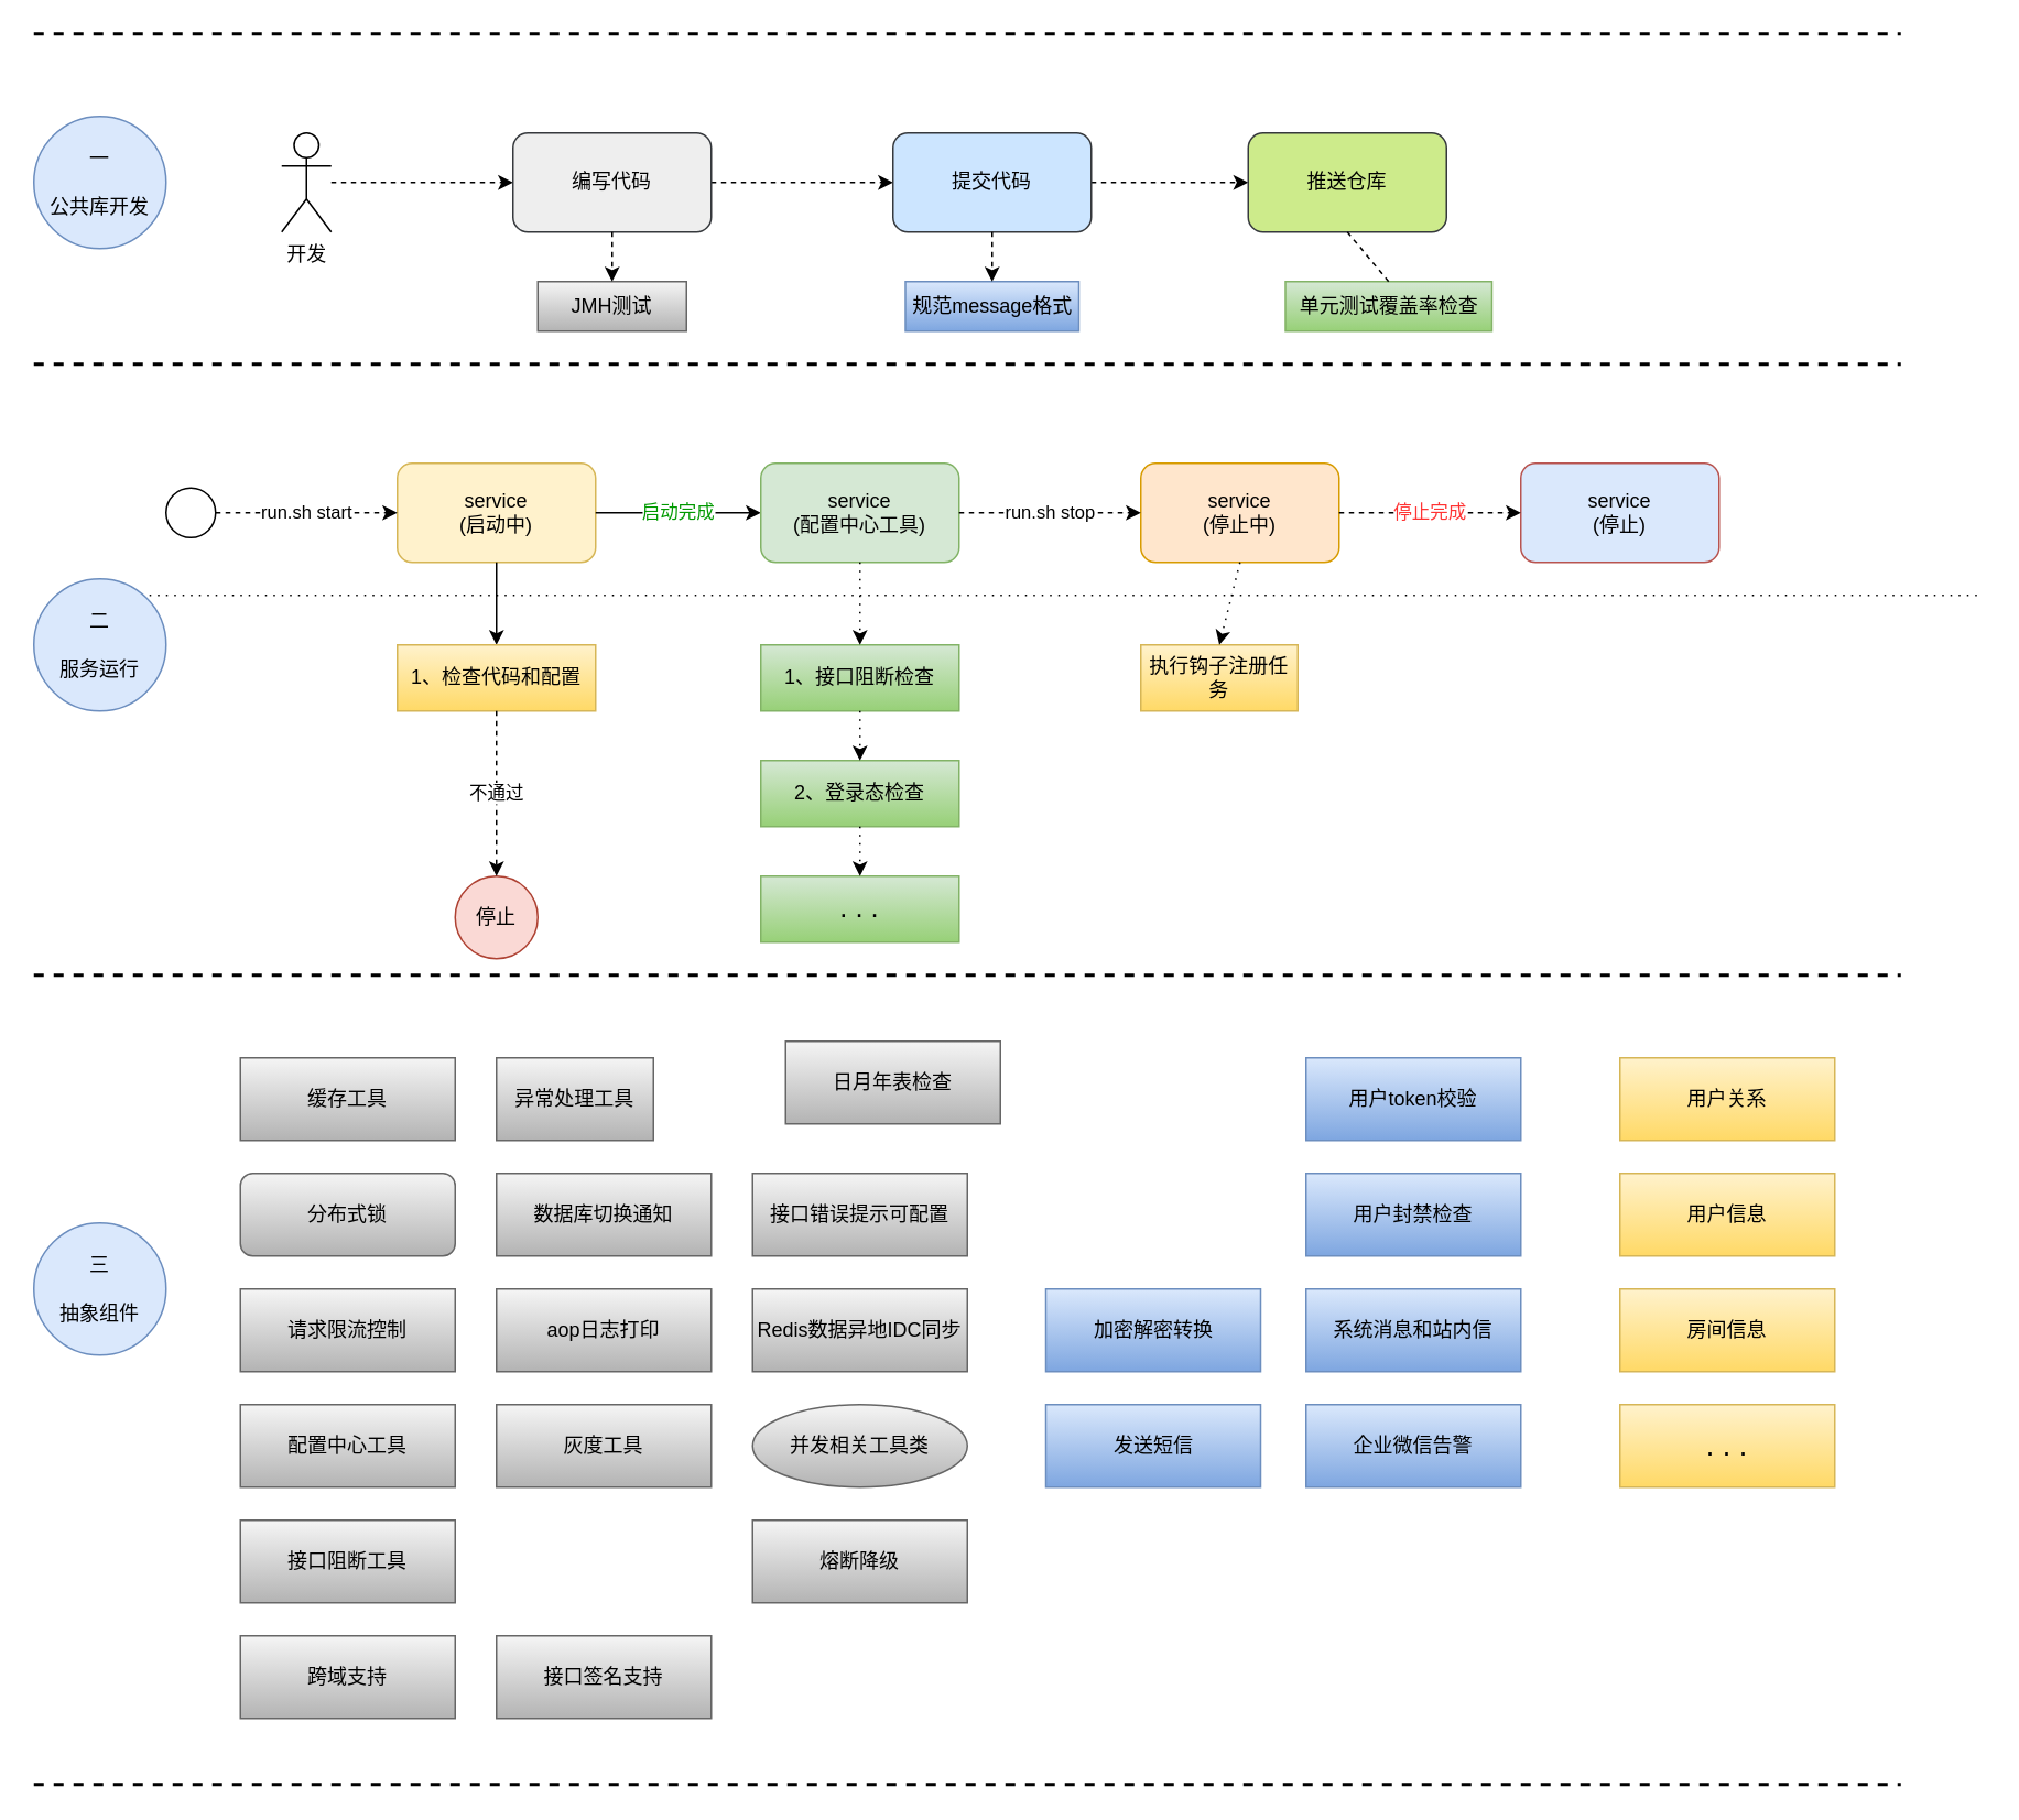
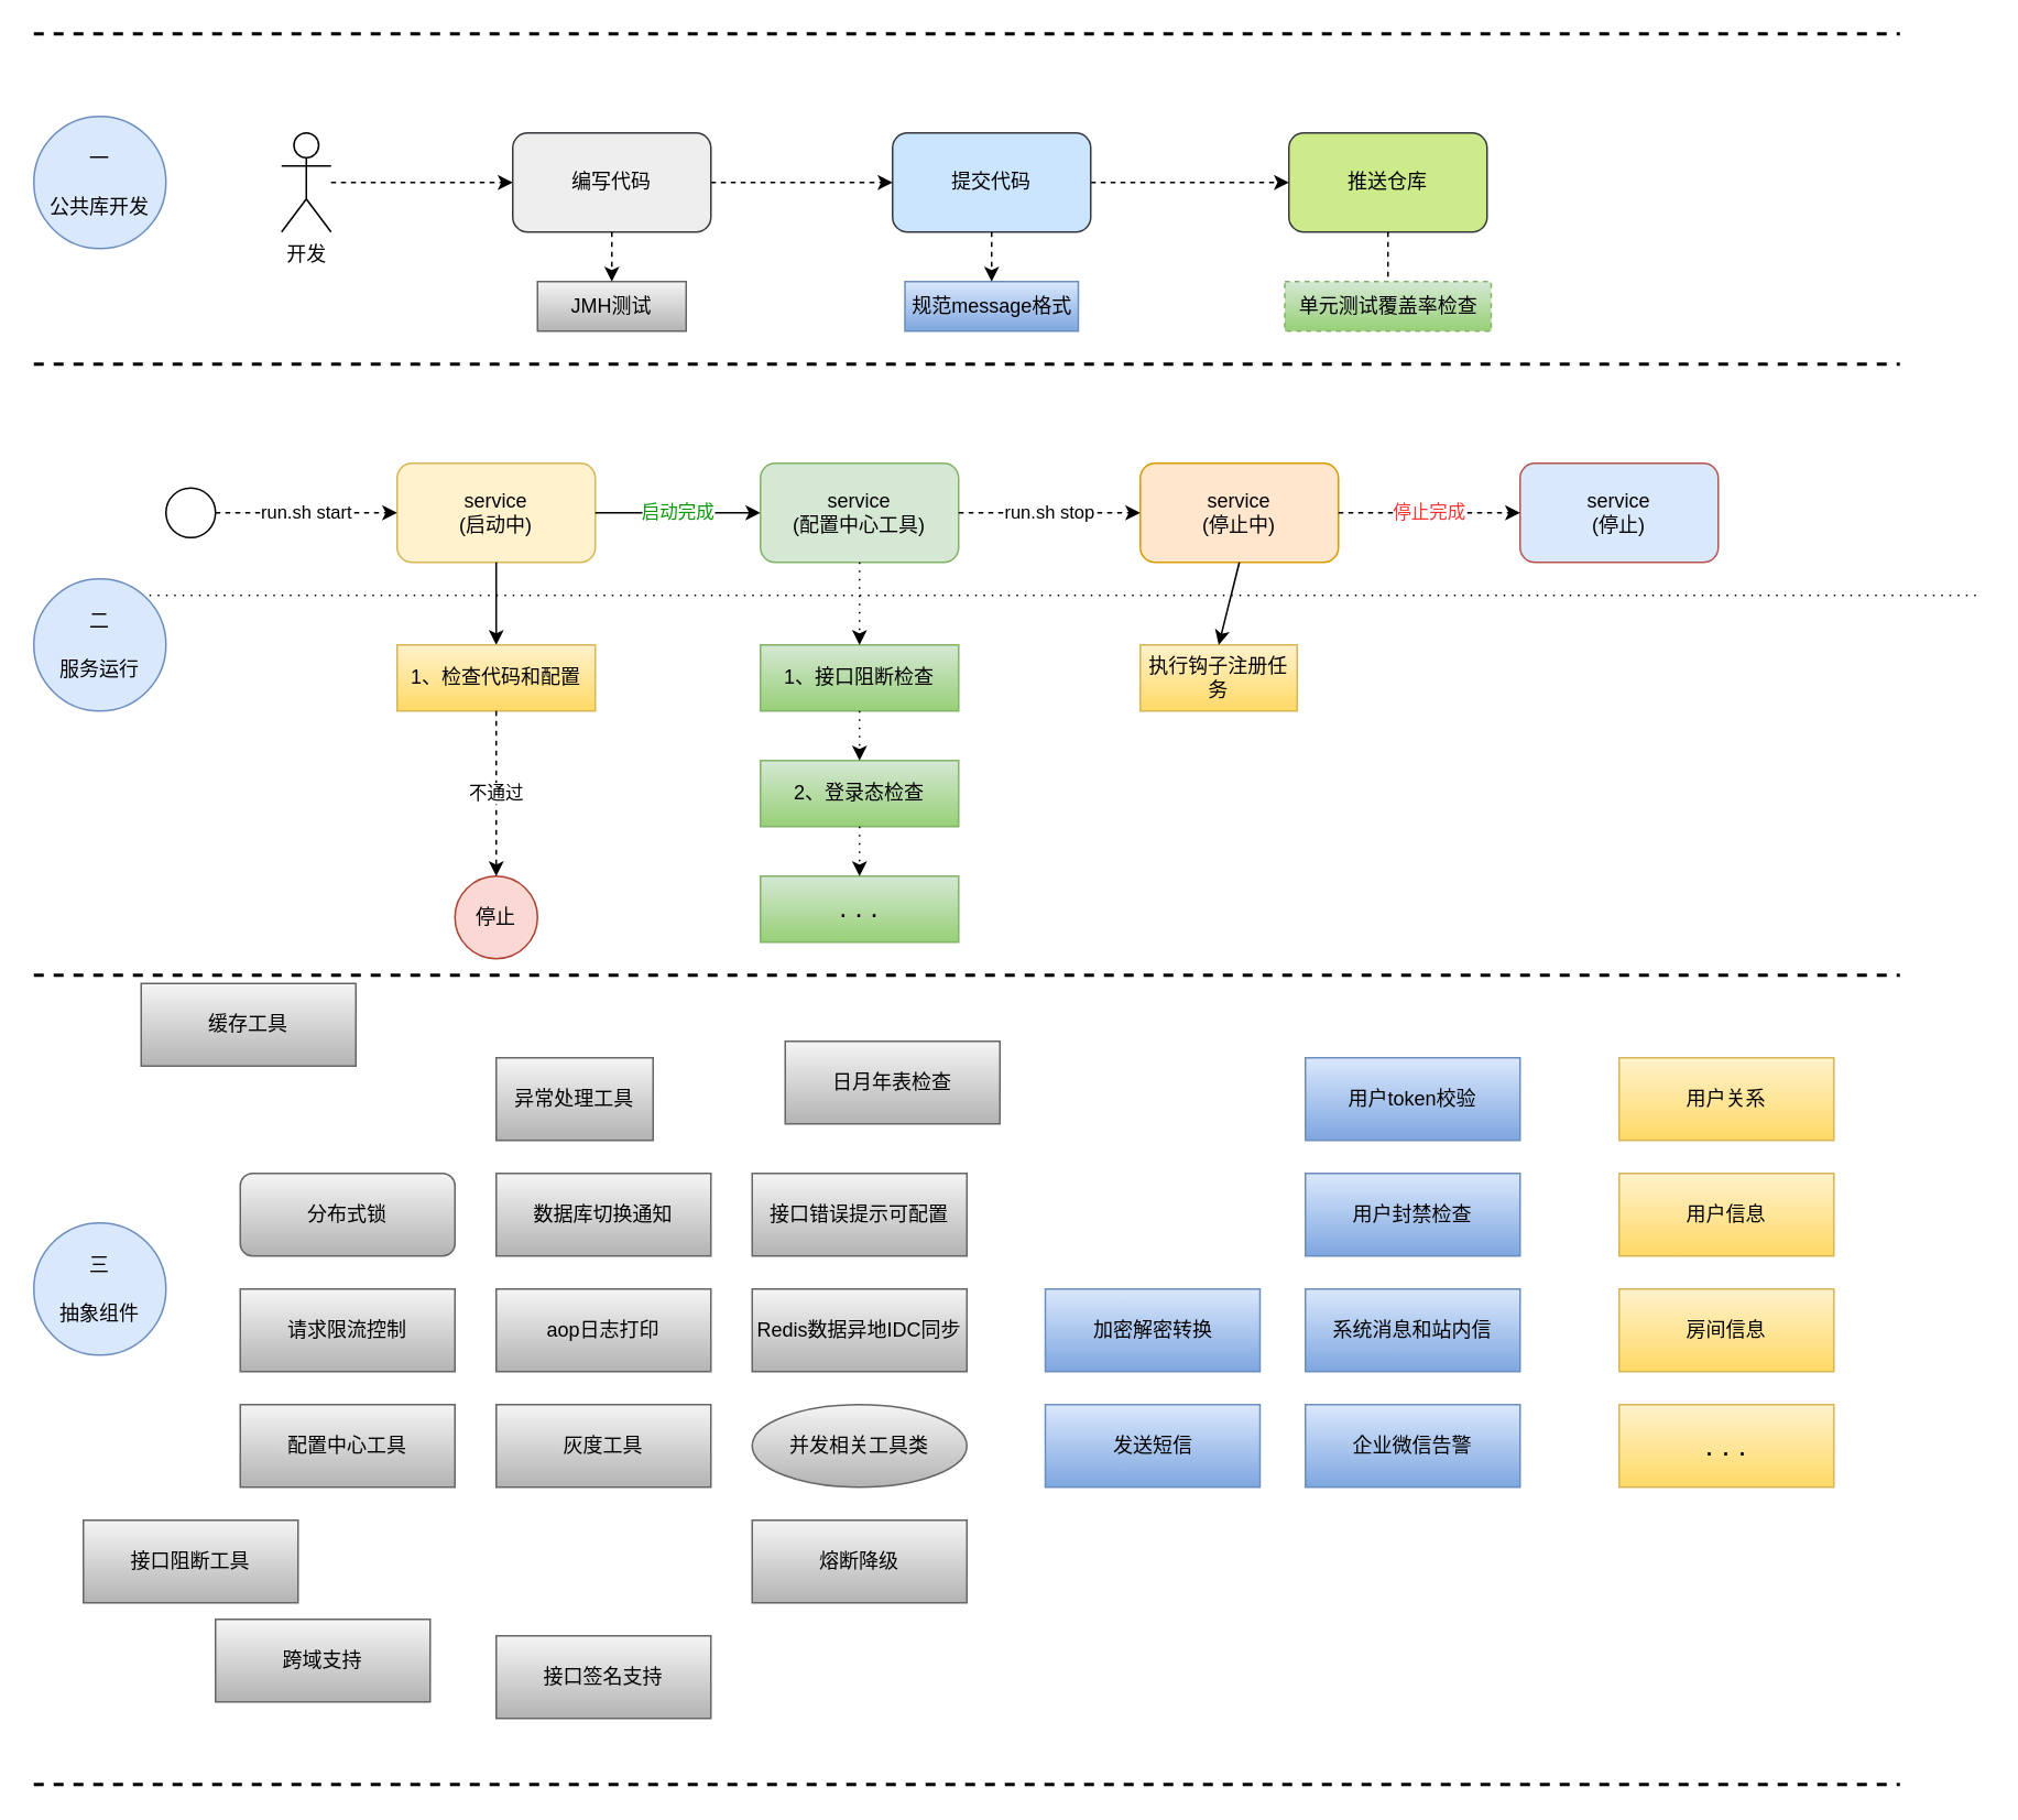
- <mxCell id="21" value="推送仓库" style="rounded=1;whiteSpace=wrap;html=1;fillColor=#cdeb8b;strokeColor=#36393d;" vertex="1" parent="1"><mxGeometry x="755" y="80" width="120" height="60" as="geometry" /></mxCell>
+ <mxCell id="21" value="推送仓库" style="rounded=1;whiteSpace=wrap;html=1;fillColor=#cdeb8b;strokeColor=#36393d;" vertex="1" parent="1"><mxGeometry x="780" y="80" width="120" height="60" as="geometry" /></mxCell>
- <mxCell id="26" value="单元测试覆盖率检查" style="rounded=0;whiteSpace=wrap;html=1;gradientColor=#97d077;fillColor=#d5e8d4;strokeColor=#82b366;" vertex="1" parent="1"><mxGeometry x="777.5" y="170" width="125" height="30" as="geometry" /></mxCell>
+ <mxCell id="26" value="单元测试覆盖率检查" style="rounded=0;whiteSpace=wrap;html=1;gradientColor=#97d077;fillColor=#d5e8d4;strokeColor=#82b366;dashed=1;" vertex="1" parent="1"><mxGeometry x="777.5" y="170" width="125" height="30" as="geometry" /></mxCell>
- <mxCell id="69" value="" style="endArrow=classic;html=1;dashed=1;dashPattern=1 4;exitX=0.5;exitY=1;exitDx=0;exitDy=0;entryX=0.5;entryY=0;entryDx=0;entryDy=0;" edge="1" parent="1" source="7" target="68"><mxGeometry width="50" height="50" relative="1" as="geometry"><mxPoint x="920" y="430" as="sourcePoint" /><mxPoint x="970" y="380" as="targetPoint" /></mxGeometry></mxCell>
+ <mxCell id="69" value="" style="endArrow=classic;html=1;dashed=0;dashPattern=1 4;exitX=0.5;exitY=1;exitDx=0;exitDy=0;entryX=0.5;entryY=0;entryDx=0;entryDy=0;" edge="1" parent="1" source="7" target="68"><mxGeometry width="50" height="50" relative="1" as="geometry"><mxPoint x="920" y="430" as="sourcePoint" /><mxPoint x="970" y="380" as="targetPoint" /></mxGeometry></mxCell>
- <mxCell id="34" value="缓存工具" style="rounded=0;whiteSpace=wrap;html=1;gradientColor=#b3b3b3;fillColor=#f5f5f5;strokeColor=#666666;" vertex="1" parent="1"><mxGeometry x="145" y="640" width="130" height="50" as="geometry" /></mxCell>
+ <mxCell id="34" value="缓存工具" style="rounded=0;whiteSpace=wrap;html=1;gradientColor=#b3b3b3;fillColor=#f5f5f5;strokeColor=#666666;" vertex="1" parent="1"><mxGeometry x="85" y="595" width="130" height="50" as="geometry" /></mxCell>
- <mxCell id="42" value="接口阻断工具" style="rounded=0;whiteSpace=wrap;html=1;gradientColor=#b3b3b3;fillColor=#f5f5f5;strokeColor=#666666;" vertex="1" parent="1"><mxGeometry x="145" y="920" width="130" height="50" as="geometry" /></mxCell>
+ <mxCell id="42" value="接口阻断工具" style="rounded=0;whiteSpace=wrap;html=1;gradientColor=#b3b3b3;fillColor=#f5f5f5;strokeColor=#666666;" vertex="1" parent="1"><mxGeometry x="50" y="920" width="130" height="50" as="geometry" /></mxCell>
- <mxCell id="43" value="跨域支持" style="rounded=0;whiteSpace=wrap;html=1;gradientColor=#b3b3b3;fillColor=#f5f5f5;strokeColor=#666666;" vertex="1" parent="1"><mxGeometry x="145" y="990" width="130" height="50" as="geometry" /></mxCell>
+ <mxCell id="43" value="跨域支持" style="rounded=0;whiteSpace=wrap;html=1;gradientColor=#b3b3b3;fillColor=#f5f5f5;strokeColor=#666666;" vertex="1" parent="1"><mxGeometry x="130" y="980" width="130" height="50" as="geometry" /></mxCell>
